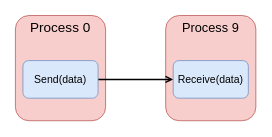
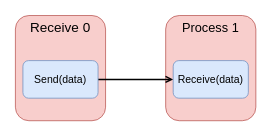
- <mxCell id="3" value="Process 9" style="rounded=1;whiteSpace=wrap;html=1;fillColor=#f8cecc;strokeColor=#b85450;fontSize=17;labelPosition=center;verticalLabelPosition=middle;align=center;verticalAlign=top;" vertex="1" parent="1"><mxGeometry x="220" y="20" width="120" height="140" as="geometry" /></mxCell>
+ <mxCell id="3" value="Process 1" style="rounded=1;whiteSpace=wrap;html=1;fillColor=#f8cecc;strokeColor=#b85450;fontSize=17;labelPosition=center;verticalLabelPosition=middle;align=center;verticalAlign=top;" vertex="1" parent="1"><mxGeometry x="220" y="20" width="120" height="140" as="geometry" /></mxCell>
- <mxCell id="2" value="Process 0" style="rounded=1;whiteSpace=wrap;html=1;fillColor=#f8cecc;strokeColor=#b85450;fontSize=18;labelPosition=center;verticalLabelPosition=middle;align=center;verticalAlign=top;" vertex="1" parent="1"><mxGeometry x="20" y="20" width="120" height="140" as="geometry" /></mxCell>
+ <mxCell id="2" value="Receive 0" style="rounded=1;whiteSpace=wrap;html=1;fillColor=#f8cecc;strokeColor=#b85450;fontSize=18;labelPosition=center;verticalLabelPosition=middle;align=center;verticalAlign=top;" vertex="1" parent="1"><mxGeometry x="20" y="20" width="120" height="140" as="geometry" /></mxCell>
